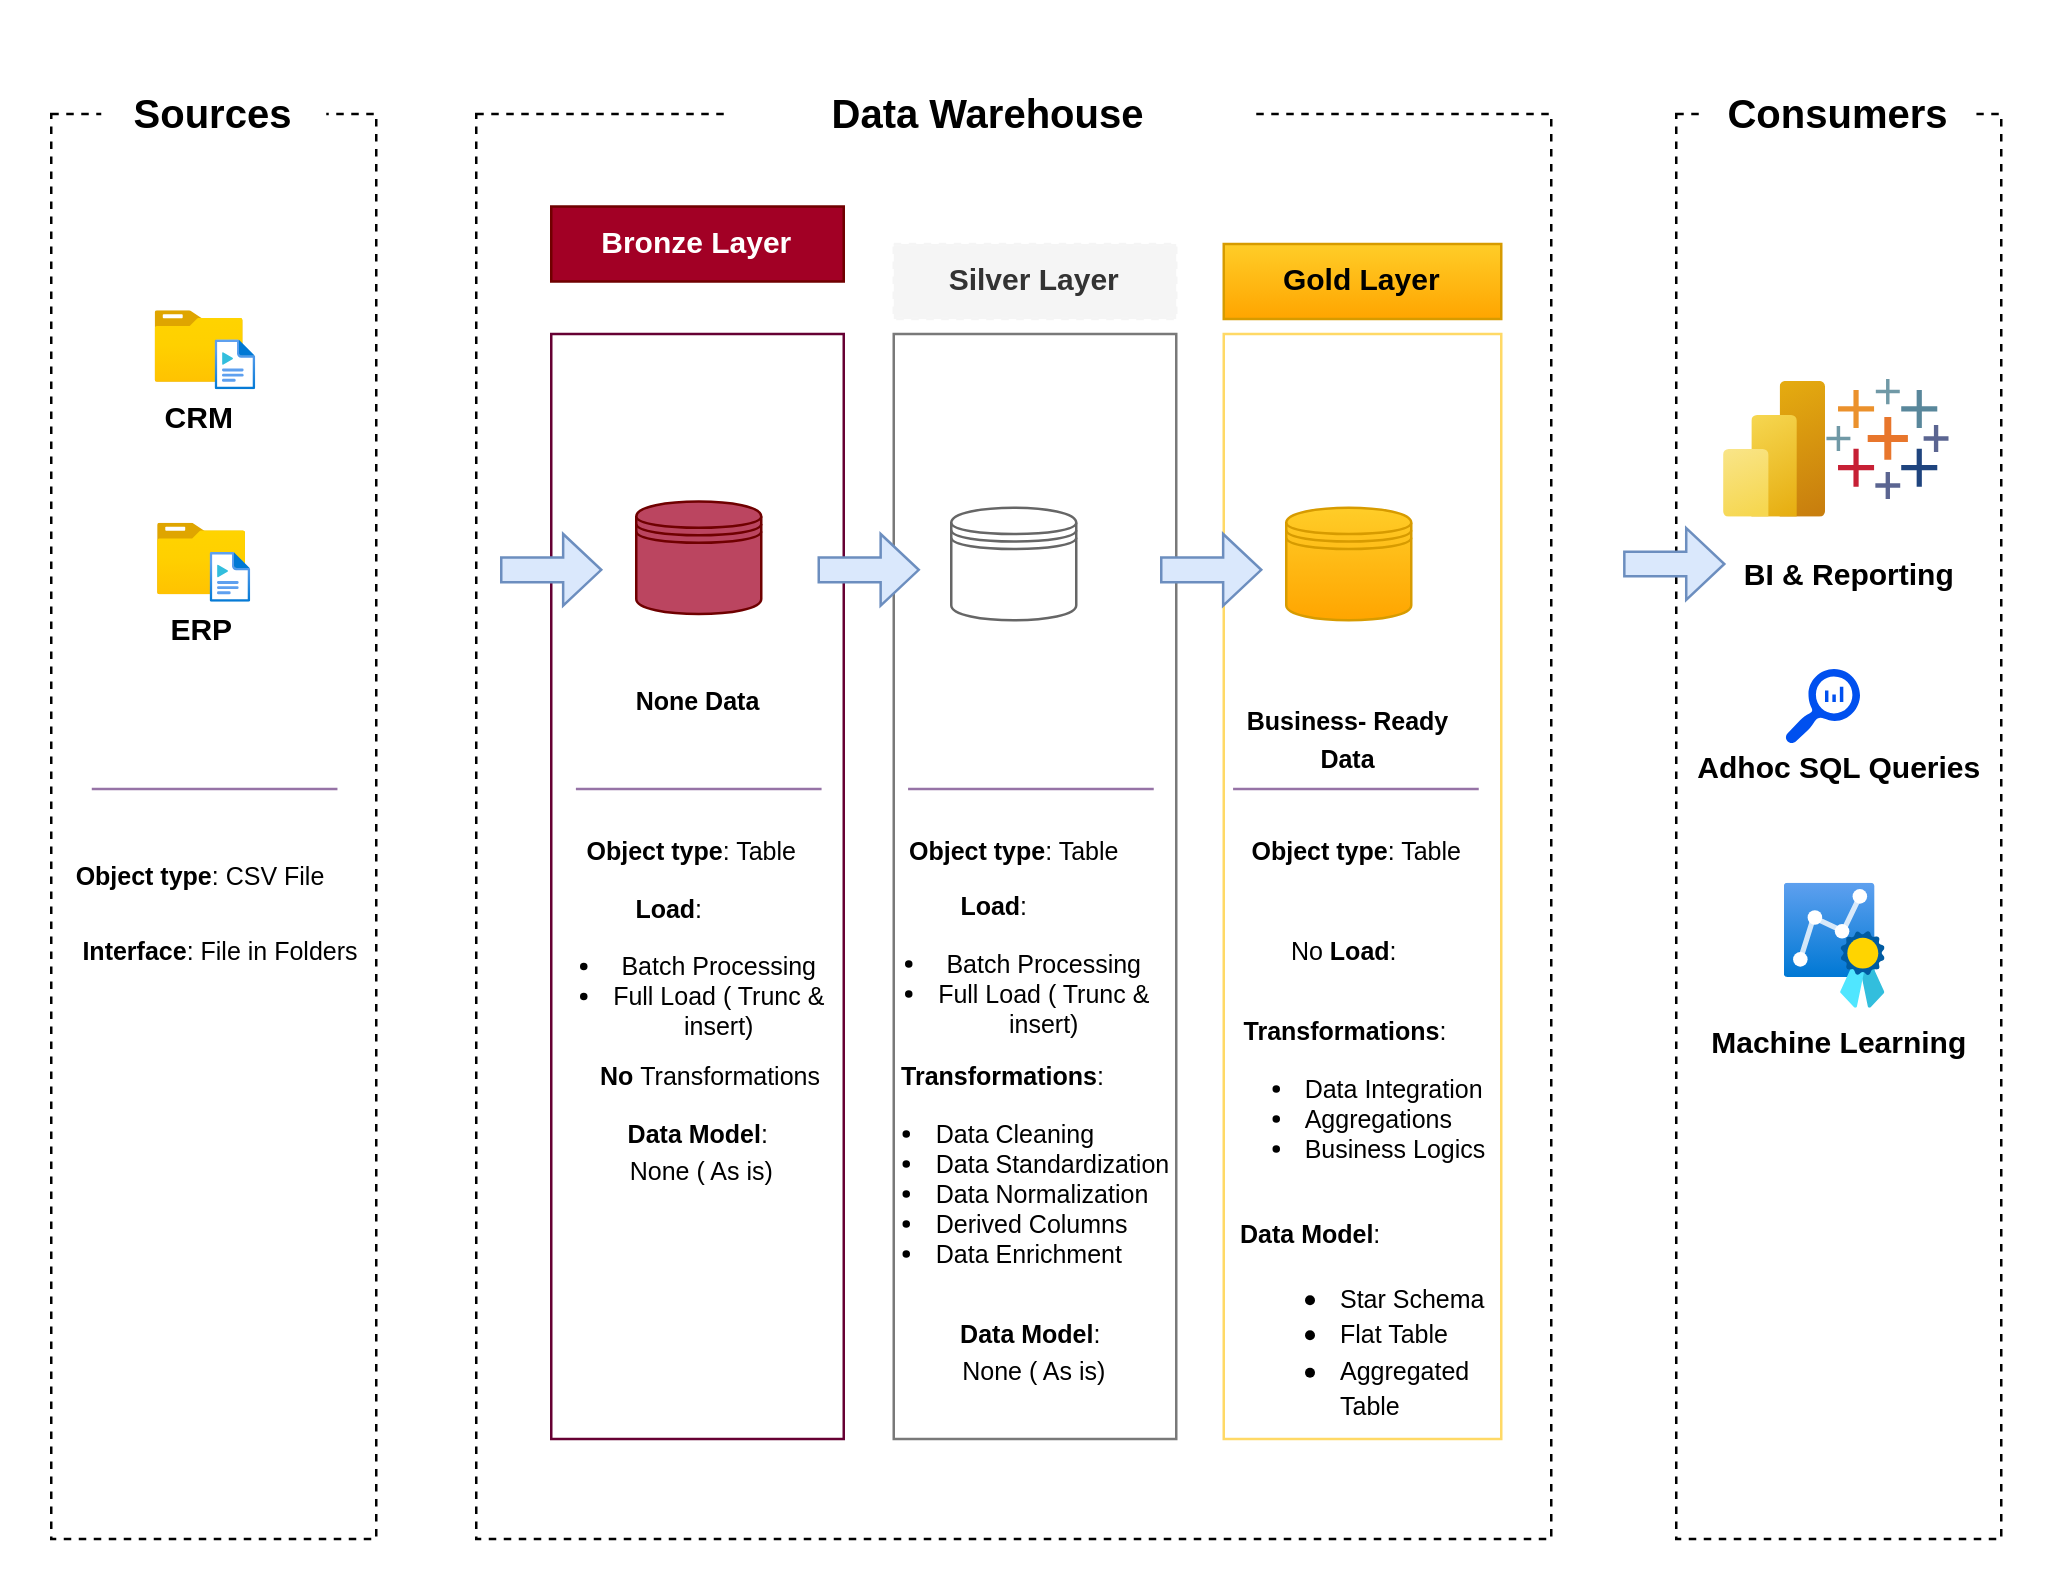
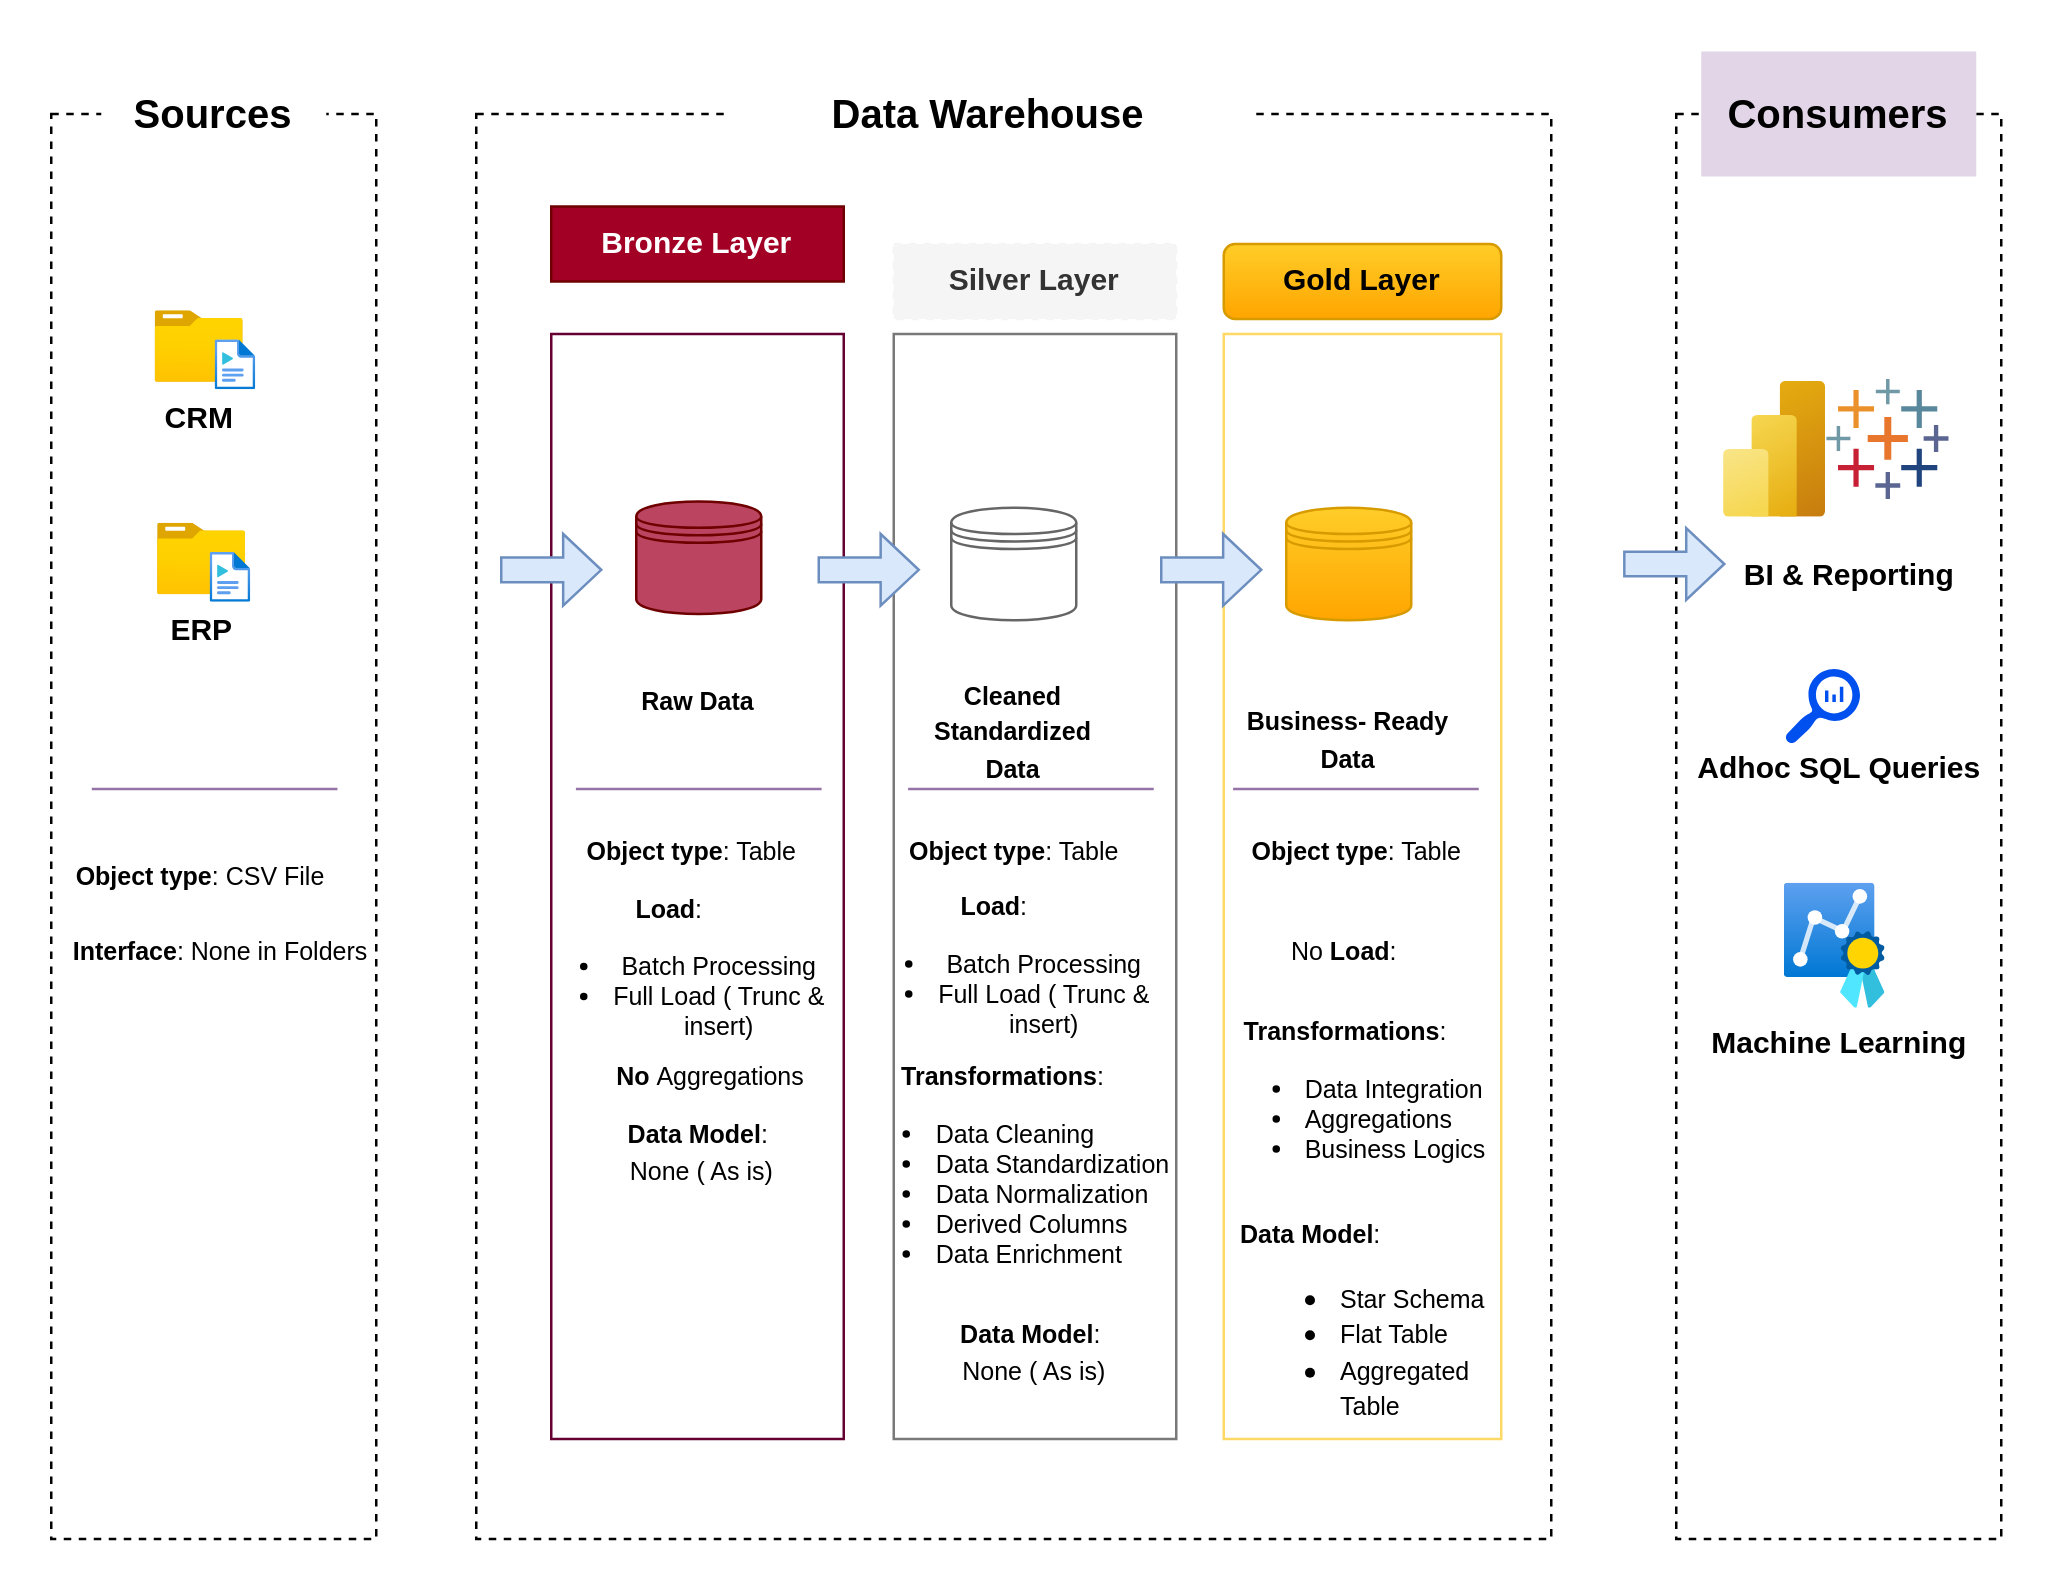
- <mxCell id="6" value="&lt;font style=&quot;font-size: 16px;&quot;&gt;&lt;b&gt;Consumers&lt;/b&gt;&lt;/font&gt;" style="rounded=0;whiteSpace=wrap;html=1;strokeColor=none;" parent="1" vertex="1"><mxGeometry x="680" y="20" width="110" height="50" as="geometry" /></mxCell>
+ <mxCell id="6" value="&lt;font style=&quot;font-size: 16px;&quot;&gt;&lt;b&gt;Consumers&lt;/b&gt;&lt;/font&gt;" style="rounded=0;whiteSpace=wrap;html=1;strokeColor=none;fillColor=#e1d5e7;" parent="1" vertex="1"><mxGeometry x="680" y="20" width="110" height="50" as="geometry" /></mxCell>
- <mxCell id="12" value="&lt;b&gt;Gold Layer&lt;/b&gt;" style="rounded=0;whiteSpace=wrap;html=1;fillColor=#ffcd28;strokeColor=#d79b00;gradientColor=#ffa500;" parent="1" vertex="1"><mxGeometry x="489" y="97" width="111" height="30" as="geometry" /></mxCell>
+ <mxCell id="12" value="&lt;b&gt;Gold Layer&lt;/b&gt;" style="whiteSpace=wrap;html=1;fillColor=#ffcd28;strokeColor=#d79b00;gradientColor=#ffa500;rounded=1;" parent="1" vertex="1"><mxGeometry x="489" y="97" width="111" height="30" as="geometry" /></mxCell>
- <mxCell id="27" value="&lt;font style=&quot;font-size: 10px;&quot;&gt;&lt;b&gt;None Data&lt;/b&gt;&lt;/font&gt;" style="text;html=1;align=center;verticalAlign=middle;whiteSpace=wrap;rounded=0;" parent="1" vertex="1"><mxGeometry x="249" y="265" width="60" height="30" as="geometry" /></mxCell>
+ <mxCell id="27" value="&lt;font style=&quot;font-size: 10px;&quot;&gt;&lt;b&gt;Raw Data&lt;/b&gt;&lt;/font&gt;" style="text;html=1;align=center;verticalAlign=middle;whiteSpace=wrap;rounded=0;" parent="1" vertex="1"><mxGeometry x="249" y="265" width="60" height="30" as="geometry" /></mxCell>
+ <mxCell id="28" value="&lt;font style=&quot;font-size: 10px;&quot;&gt;&lt;b&gt;Cleaned Standardized Data&lt;/b&gt;&lt;/font&gt;" style="text;html=1;align=center;verticalAlign=middle;whiteSpace=wrap;rounded=0;" parent="1" vertex="1"><mxGeometry x="375" y="272" width="60" height="40" as="geometry" /></mxCell>
- <mxCell id="20" value="&lt;font style=&quot;font-size: 10px;&quot;&gt;&lt;b style=&quot;&quot;&gt;Interface&lt;/b&gt;: File in Folders&lt;/font&gt;" style="text;html=1;align=center;verticalAlign=middle;whiteSpace=wrap;rounded=0;" parent="1" vertex="1"><mxGeometry x="28" y="365" width="120" height="30" as="geometry" /></mxCell>
+ <mxCell id="20" value="&lt;font style=&quot;font-size: 10px;&quot;&gt;&lt;b style=&quot;&quot;&gt;Interface&lt;/b&gt;: None in Folders&lt;/font&gt;" style="text;html=1;align=center;verticalAlign=middle;whiteSpace=wrap;rounded=0;" parent="1" vertex="1"><mxGeometry x="28" y="365" width="120" height="30" as="geometry" /></mxCell>
- <mxCell id="39" value="&lt;font style=&quot;font-size: 10px;&quot;&gt;&lt;b style=&quot;&quot;&gt;No &lt;/b&gt;Transformations&lt;/font&gt;" style="text;html=1;align=center;verticalAlign=middle;whiteSpace=wrap;rounded=0;" parent="1" vertex="1"><mxGeometry x="224" y="415" width="120" height="30" as="geometry" /></mxCell>
+ <mxCell id="39" value="&lt;font style=&quot;font-size: 10px;&quot;&gt;&lt;b style=&quot;&quot;&gt;No &lt;/b&gt;Aggregations&lt;/font&gt;" style="text;html=1;align=center;verticalAlign=middle;whiteSpace=wrap;rounded=0;" parent="1" vertex="1"><mxGeometry x="224" y="415" width="120" height="30" as="geometry" /></mxCell>
